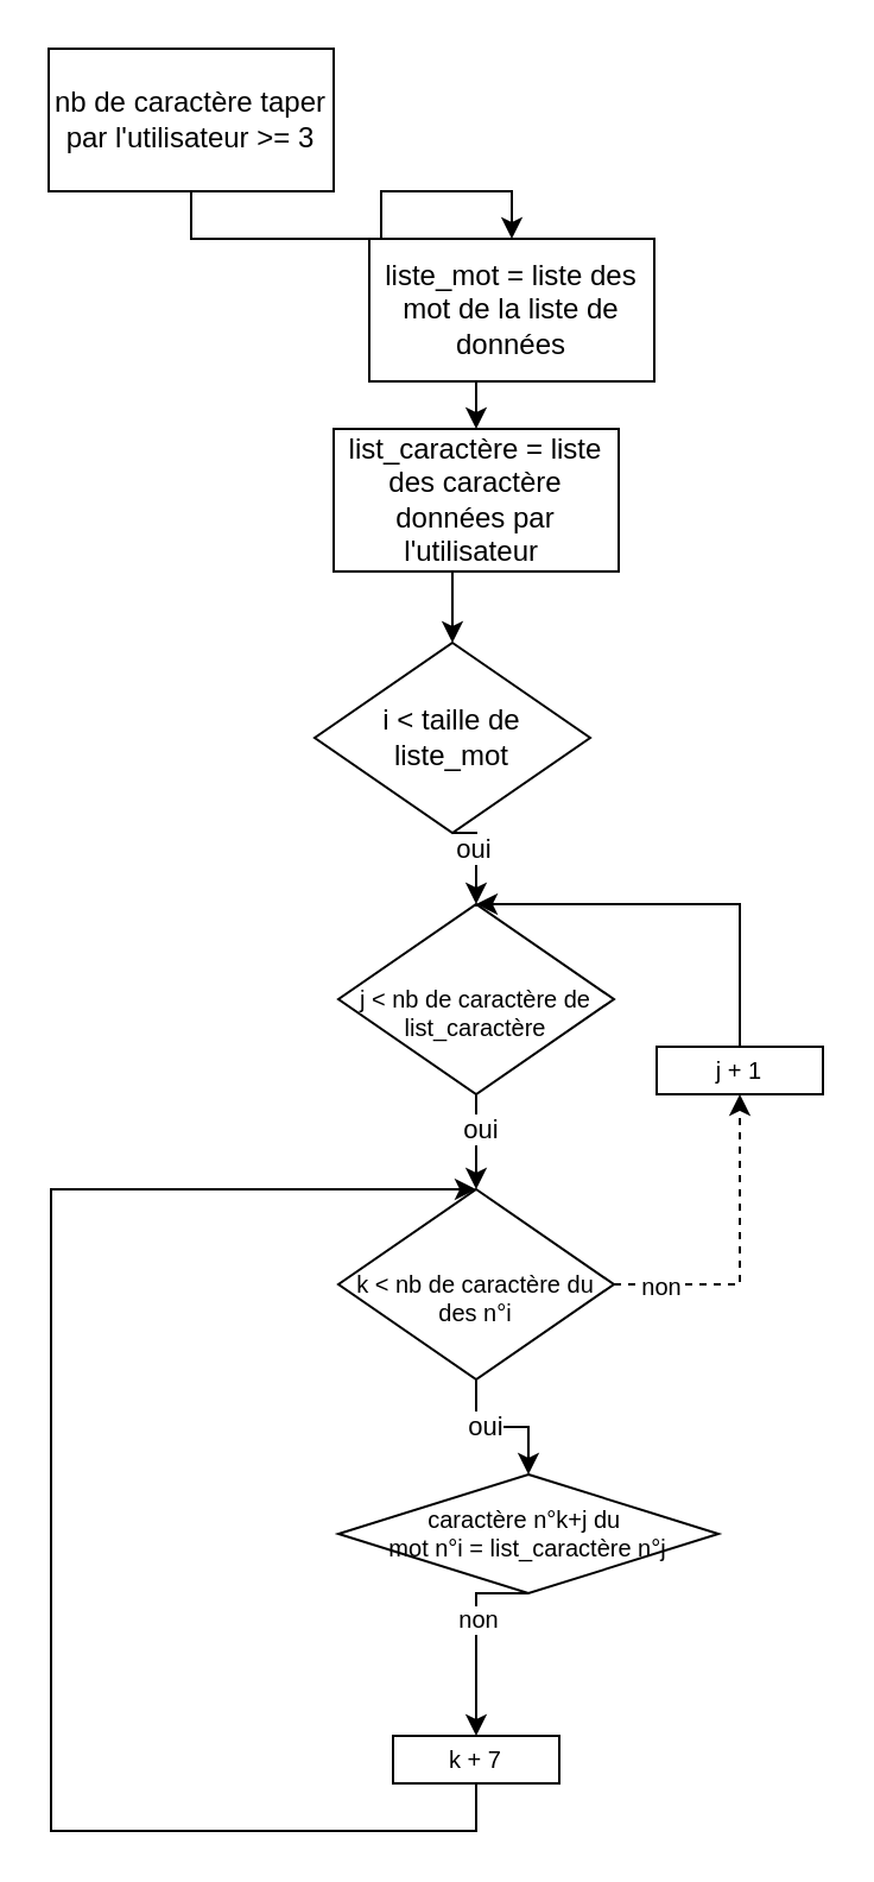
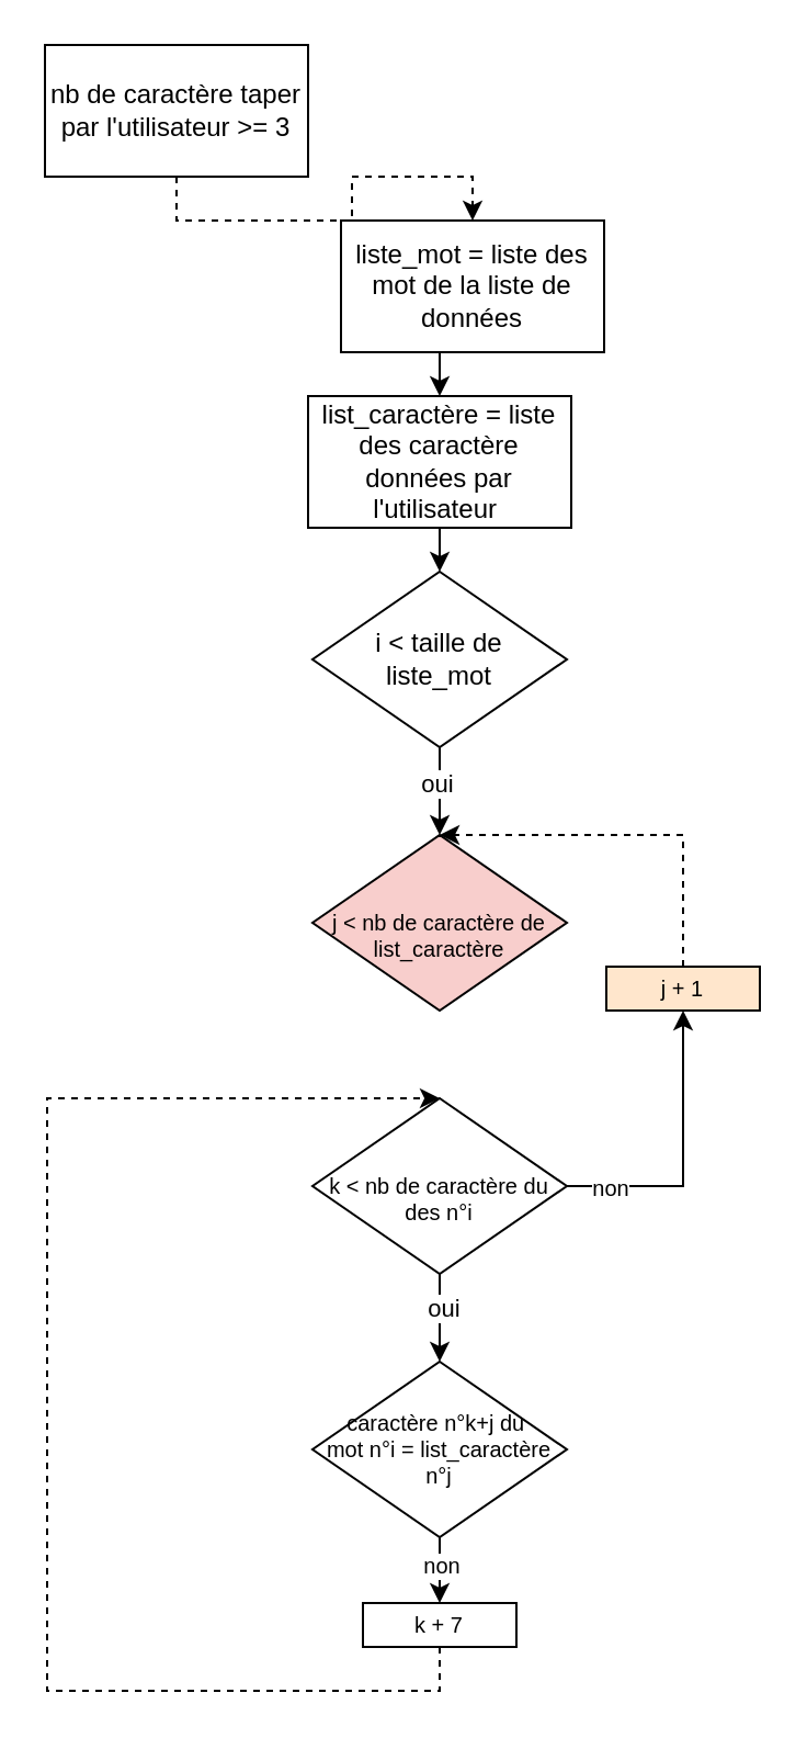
- <mxCell id="2" style="edgeStyle=orthogonalEdgeStyle;rounded=0;orthogonalLoop=1;jettySize=auto;html=1;exitX=0.5;exitY=1;exitDx=0;exitDy=0;entryX=0.5;entryY=0;entryDx=0;entryDy=0;" edge="1" parent="1" source="3" target="5"><mxGeometry relative="1" as="geometry" /></mxCell>
+ <mxCell id="2" style="edgeStyle=orthogonalEdgeStyle;rounded=0;orthogonalLoop=1;jettySize=auto;html=1;exitX=0.5;exitY=1;exitDx=0;exitDy=0;entryX=0.5;entryY=0;entryDx=0;entryDy=0;dashed=1;" edge="1" parent="1" source="3" target="5"><mxGeometry relative="1" as="geometry" /></mxCell>
- <mxCell id="8" value="i &amp;lt; taille de &lt;br&gt;liste_mot" style="rhombus;whiteSpace=wrap;html=1;" vertex="1" parent="1"><mxGeometry x="132" y="270" width="116" height="80" as="geometry" /></mxCell>
+ <mxCell id="8" value="i &amp;lt; taille de &lt;br&gt;liste_mot" style="rhombus;whiteSpace=wrap;html=1;" vertex="1" parent="1"><mxGeometry x="142" y="260" width="116" height="80" as="geometry" /></mxCell>
- <mxCell id="22" style="edgeStyle=orthogonalEdgeStyle;rounded=0;orthogonalLoop=1;jettySize=auto;html=1;exitX=0.5;exitY=0;exitDx=0;exitDy=0;entryX=0.5;entryY=0;entryDx=0;entryDy=0;fontSize=10;" edge="1" parent="1" source="23" target="11"><mxGeometry relative="1" as="geometry"><Array as="points"><mxPoint x="311" y="380" /></Array></mxGeometry></mxCell>
+ <mxCell id="22" style="edgeStyle=orthogonalEdgeStyle;rounded=0;orthogonalLoop=1;jettySize=auto;html=1;exitX=0.5;exitY=0;exitDx=0;exitDy=0;entryX=0.5;entryY=0;entryDx=0;entryDy=0;fontSize=10;dashed=1;" edge="1" parent="1" source="23" target="11"><mxGeometry relative="1" as="geometry"><Array as="points"><mxPoint x="311" y="380" /></Array></mxGeometry></mxCell>
- <mxCell id="11" value="&lt;br&gt;j &amp;lt; nb de caractère de list_caractère" style="rhombus;whiteSpace=wrap;html=1;fontSize=10;" vertex="1" parent="1"><mxGeometry x="142" y="380" width="116" height="80" as="geometry" /></mxCell>
+ <mxCell id="11" value="&lt;br&gt;j &amp;lt; nb de caractère de list_caractère" style="rhombus;whiteSpace=wrap;html=1;fontSize=10;fillColor=#f8cecc;" vertex="1" parent="1"><mxGeometry x="142" y="380" width="116" height="80" as="geometry" /></mxCell>
- <mxCell id="23" value="j + 1" style="rounded=0;whiteSpace=wrap;html=1;fontSize=10;" vertex="1" parent="1"><mxGeometry x="276" y="440" width="70" height="20" as="geometry" /></mxCell>
+ <mxCell id="23" value="j + 1" style="rounded=0;whiteSpace=wrap;html=1;fontSize=10;fillColor=#ffe6cc;" vertex="1" parent="1"><mxGeometry x="276" y="440" width="70" height="20" as="geometry" /></mxCell>
- <mxCell id="9" style="edgeStyle=orthogonalEdgeStyle;rounded=0;orthogonalLoop=1;jettySize=auto;html=1;exitX=0.5;exitY=1;exitDx=0;exitDy=0;entryX=0.5;entryY=0;entryDx=0;entryDy=0;" edge="1" parent="1" source="11" target="18"><mxGeometry relative="1" as="geometry" /></mxCell>
- <mxCell id="10" value="oui&lt;br&gt;" style="edgeLabel;html=1;align=center;verticalAlign=middle;resizable=0;points=[];" vertex="1" connectable="0" parent="9"><mxGeometry x="-0.319" y="1" relative="1" as="geometry"><mxPoint as="offset" /></mxGeometry></mxCell>
- <mxCell id="16" style="edgeStyle=orthogonalEdgeStyle;rounded=0;orthogonalLoop=1;jettySize=auto;html=1;exitX=1;exitY=0.5;exitDx=0;exitDy=0;entryX=0.5;entryY=1;entryDx=0;entryDy=0;fontSize=10;dashed=1;" edge="1" parent="1" source="18" target="23"><mxGeometry relative="1" as="geometry"><Array as="points"><mxPoint x="311" y="540" /></Array></mxGeometry></mxCell>
+ <mxCell id="16" style="edgeStyle=orthogonalEdgeStyle;rounded=0;orthogonalLoop=1;jettySize=auto;html=1;exitX=1;exitY=0.5;exitDx=0;exitDy=0;entryX=0.5;entryY=1;entryDx=0;entryDy=0;fontSize=10;" edge="1" parent="1" source="18" target="23"><mxGeometry relative="1" as="geometry"><Array as="points"><mxPoint x="311" y="540" /></Array></mxGeometry></mxCell>
- <mxCell id="21" value="caractère n°k+j du&amp;nbsp;&lt;br style=&quot;font-size: 10px;&quot;&gt;mot n°i = list_caractère n°j" style="rhombus;whiteSpace=wrap;html=1;fontSize=10;" vertex="1" parent="1"><mxGeometry x="142" y="620" width="160" height="50" as="geometry" /></mxCell>
+ <mxCell id="21" value="caractère n°k+j du&amp;nbsp;&lt;br style=&quot;font-size: 10px;&quot;&gt;mot n°i = list_caractère n°j" style="rhombus;whiteSpace=wrap;html=1;fontSize=10;" vertex="1" parent="1"><mxGeometry x="142" y="620" width="116" height="80" as="geometry" /></mxCell>
- <mxCell id="24" style="edgeStyle=orthogonalEdgeStyle;rounded=0;orthogonalLoop=1;jettySize=auto;html=1;exitX=0.5;exitY=1;exitDx=0;exitDy=0;entryX=0.5;entryY=0;entryDx=0;entryDy=0;fontSize=10;" edge="1" parent="1" source="25" target="18"><mxGeometry relative="1" as="geometry"><Array as="points"><mxPoint x="200" y="770" /><mxPoint x="21" y="770" /><mxPoint x="21" y="500" /></Array></mxGeometry></mxCell>
+ <mxCell id="24" style="edgeStyle=orthogonalEdgeStyle;rounded=0;orthogonalLoop=1;jettySize=auto;html=1;exitX=0.5;exitY=1;exitDx=0;exitDy=0;entryX=0.5;entryY=0;entryDx=0;entryDy=0;fontSize=10;dashed=1;" edge="1" parent="1" source="25" target="18"><mxGeometry relative="1" as="geometry"><Array as="points"><mxPoint x="200" y="770" /><mxPoint x="21" y="770" /><mxPoint x="21" y="500" /></Array></mxGeometry></mxCell>
